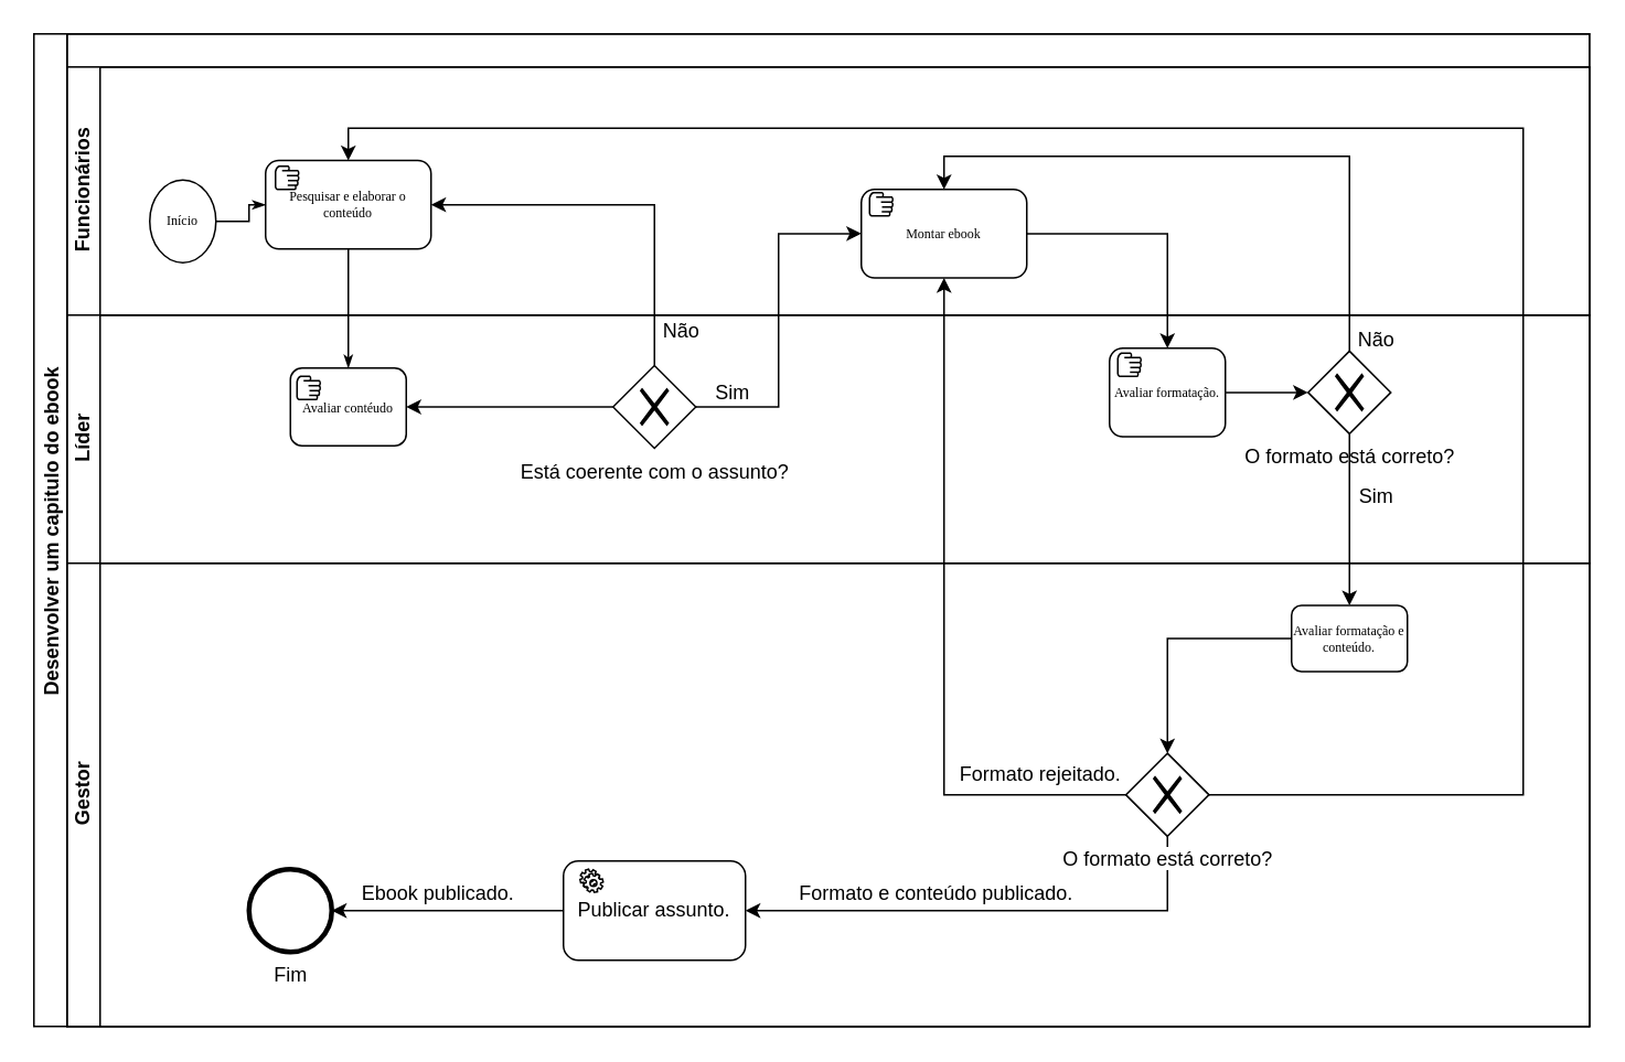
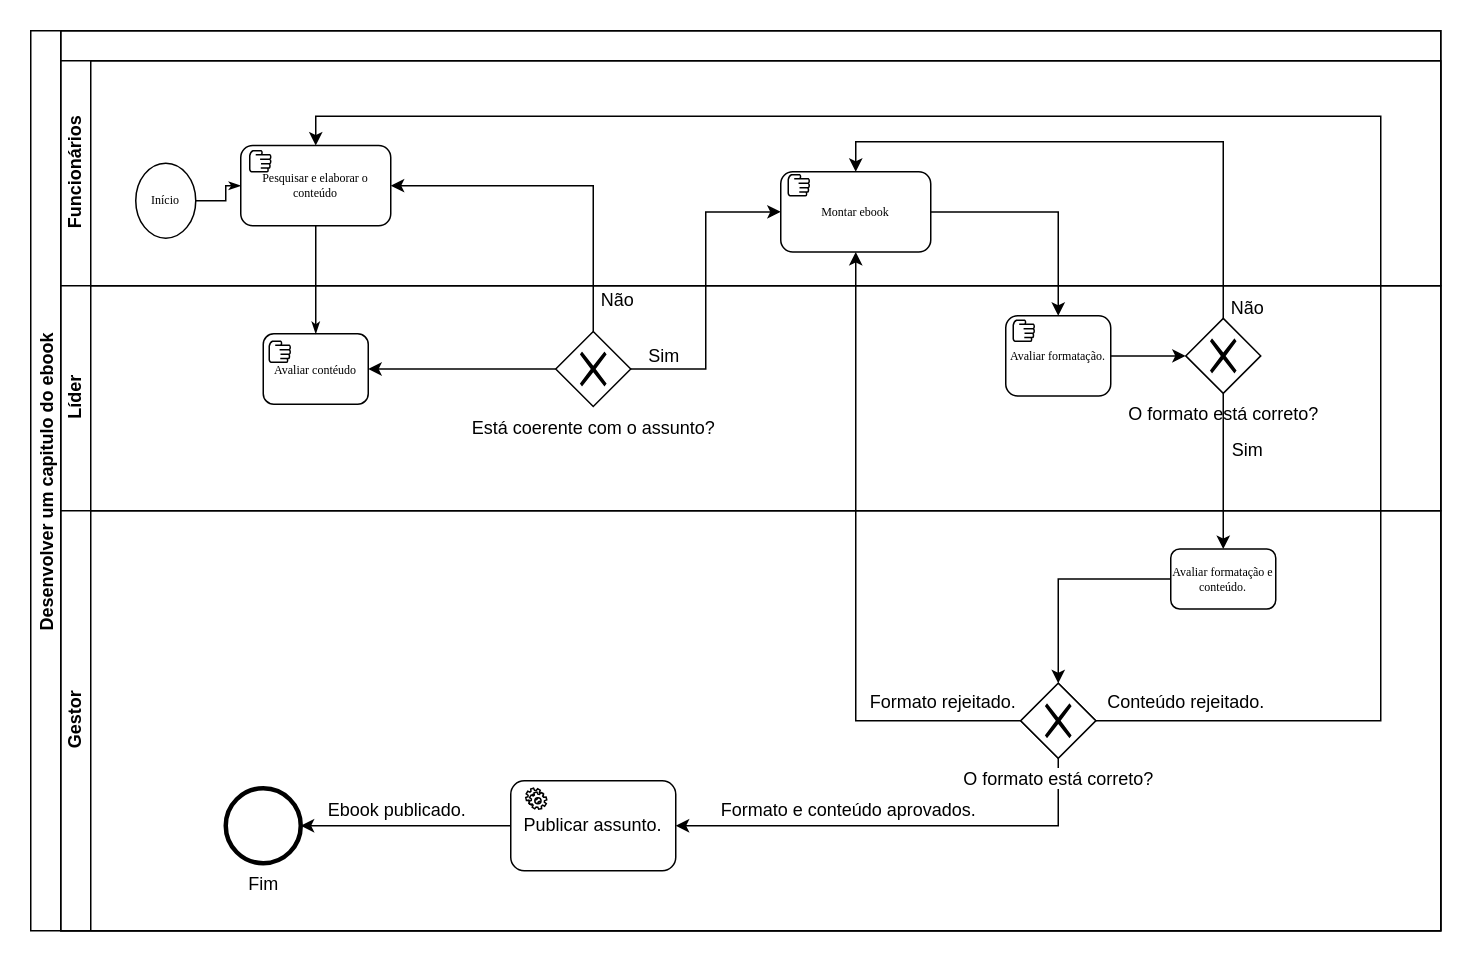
+ <mxCell id="43" value="Conteúdo rejeitado." style="text;html=1;align=center;verticalAlign=middle;resizable=0;points=[];autosize=1;" parent="31" vertex="1"><mxGeometry x="690" y="118" width="120" height="20" as="geometry" /></mxCell>
- <mxCell id="39" value="Formato e conteúdo publicado." style="text;html=1;align=center;verticalAlign=middle;resizable=0;points=[];autosize=1;" parent="31" vertex="1"><mxGeometry x="430" y="190" width="190" height="20" as="geometry" /></mxCell>
+ <mxCell id="39" value="Formato e conteúdo aprovados." style="text;html=1;align=center;verticalAlign=middle;resizable=0;points=[];autosize=1;" parent="31" vertex="1"><mxGeometry x="430" y="190" width="190" height="20" as="geometry" /></mxCell>
